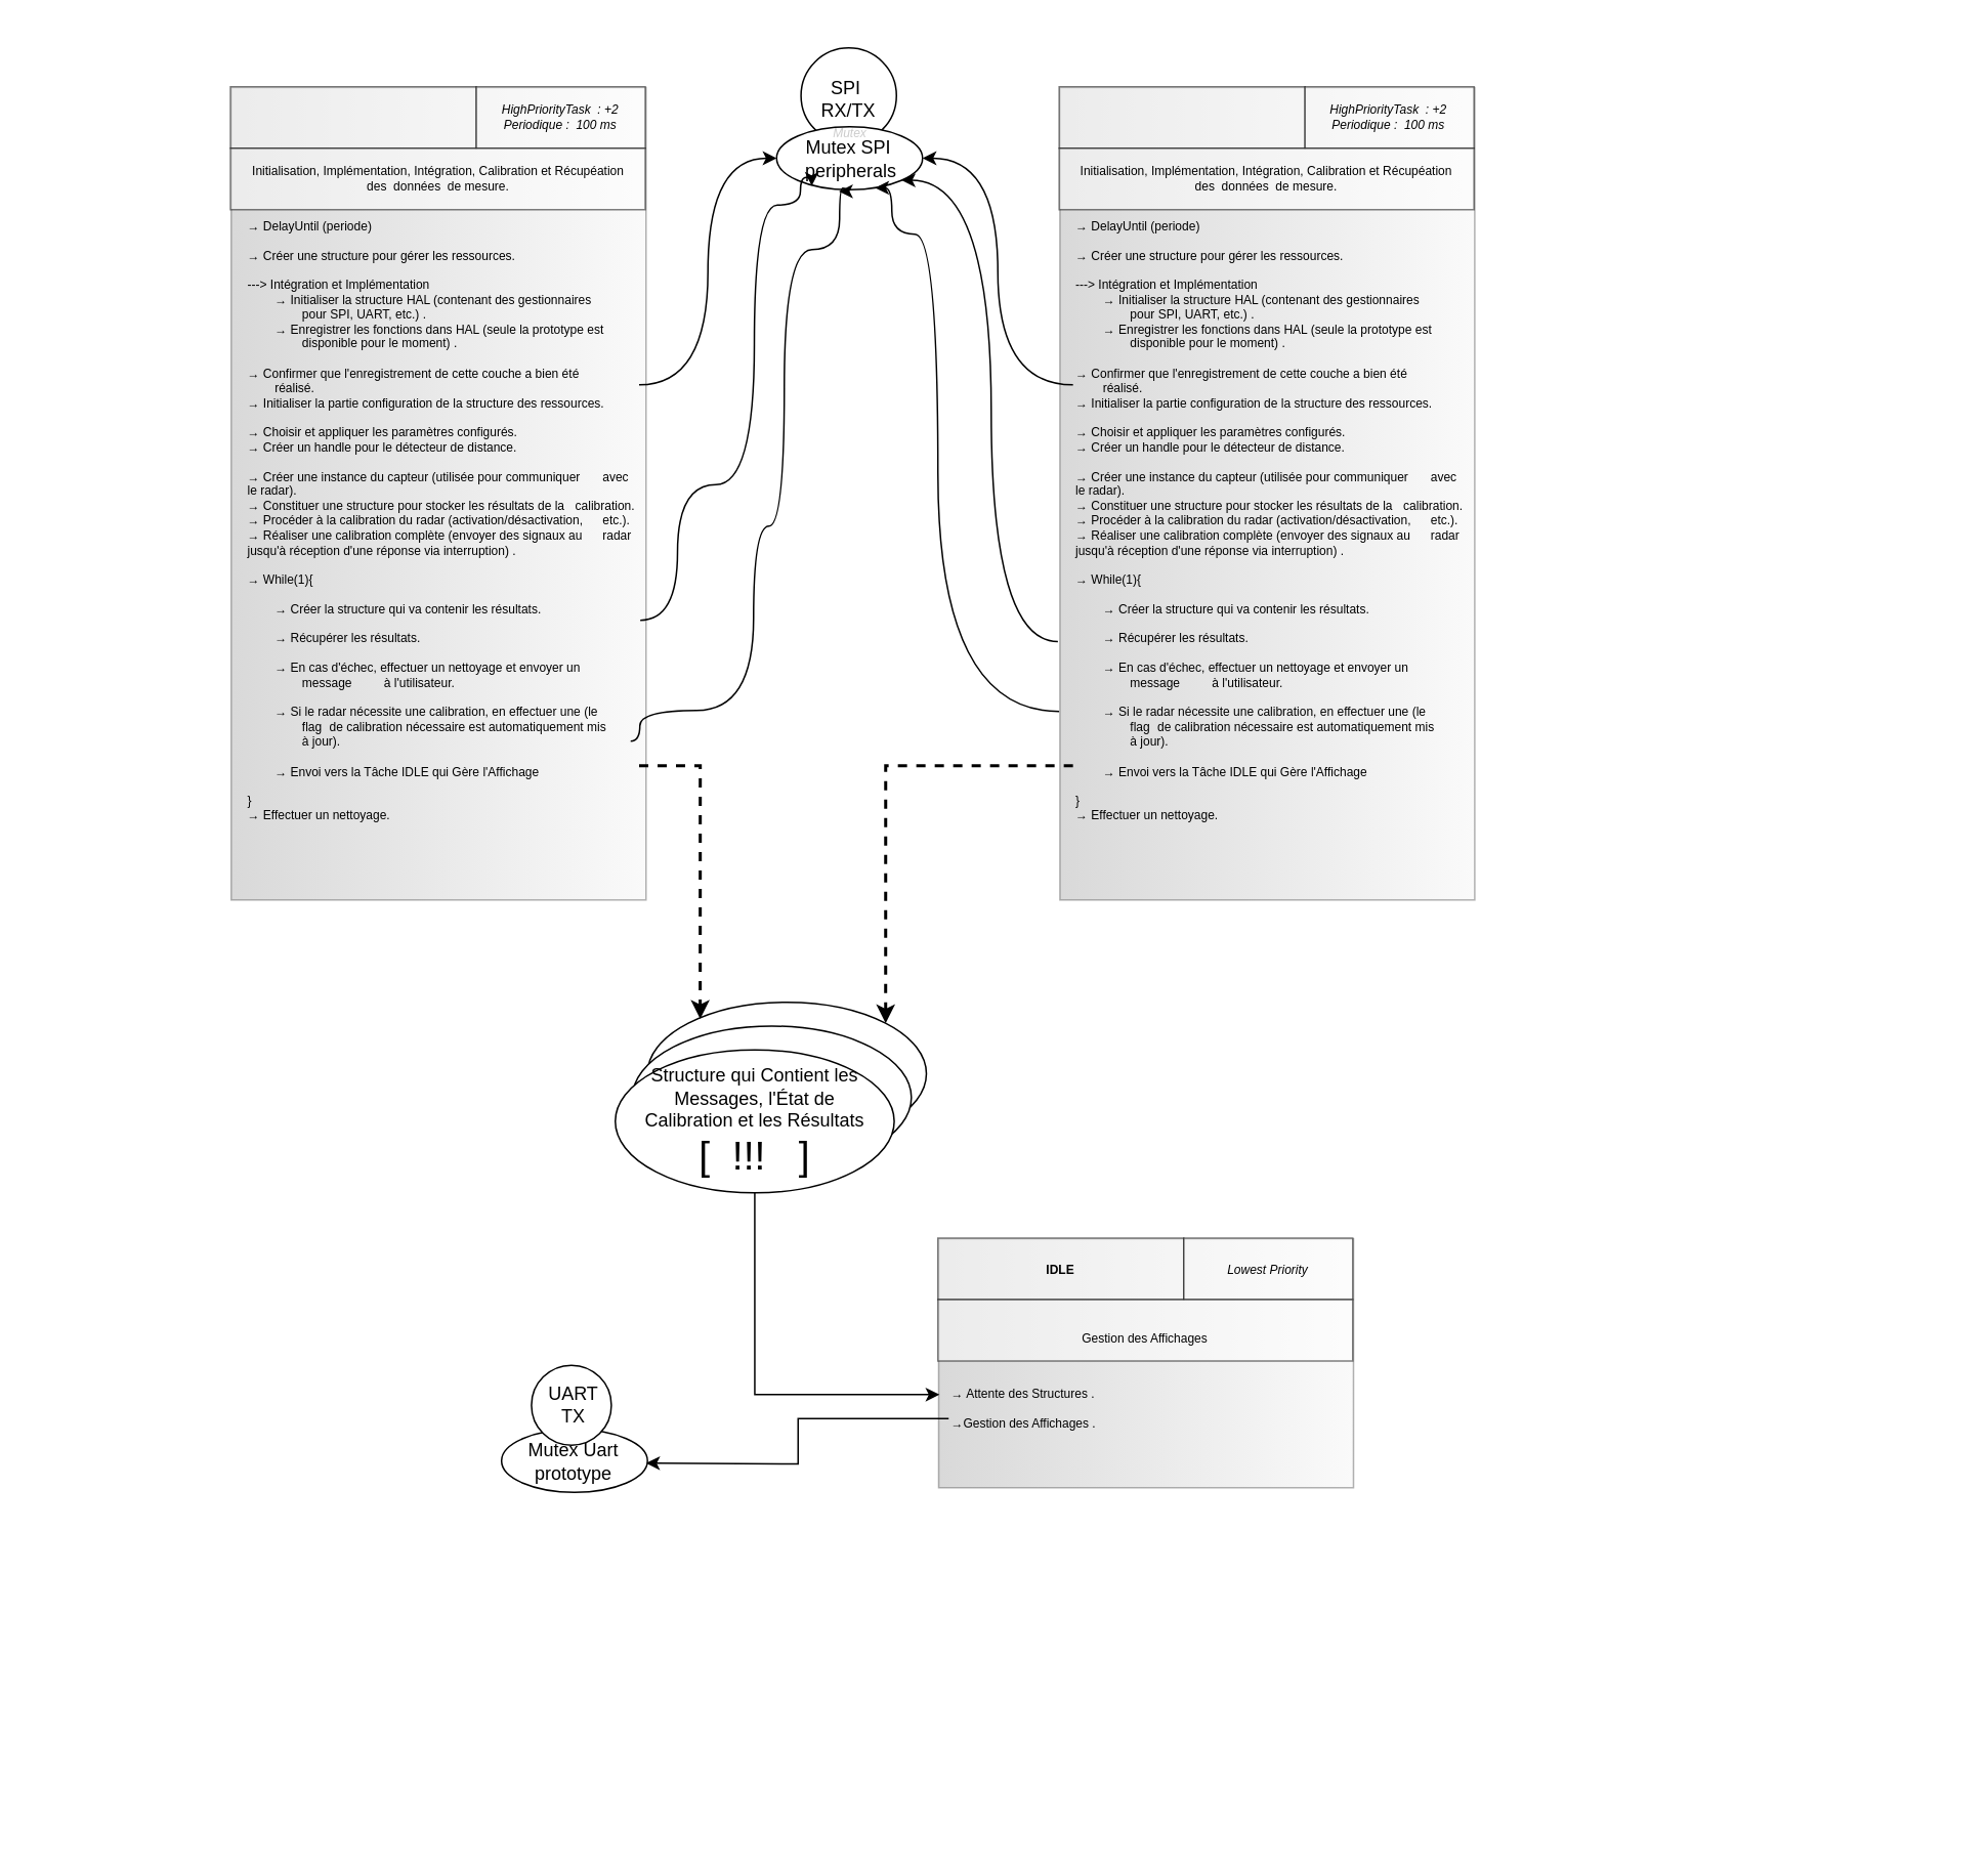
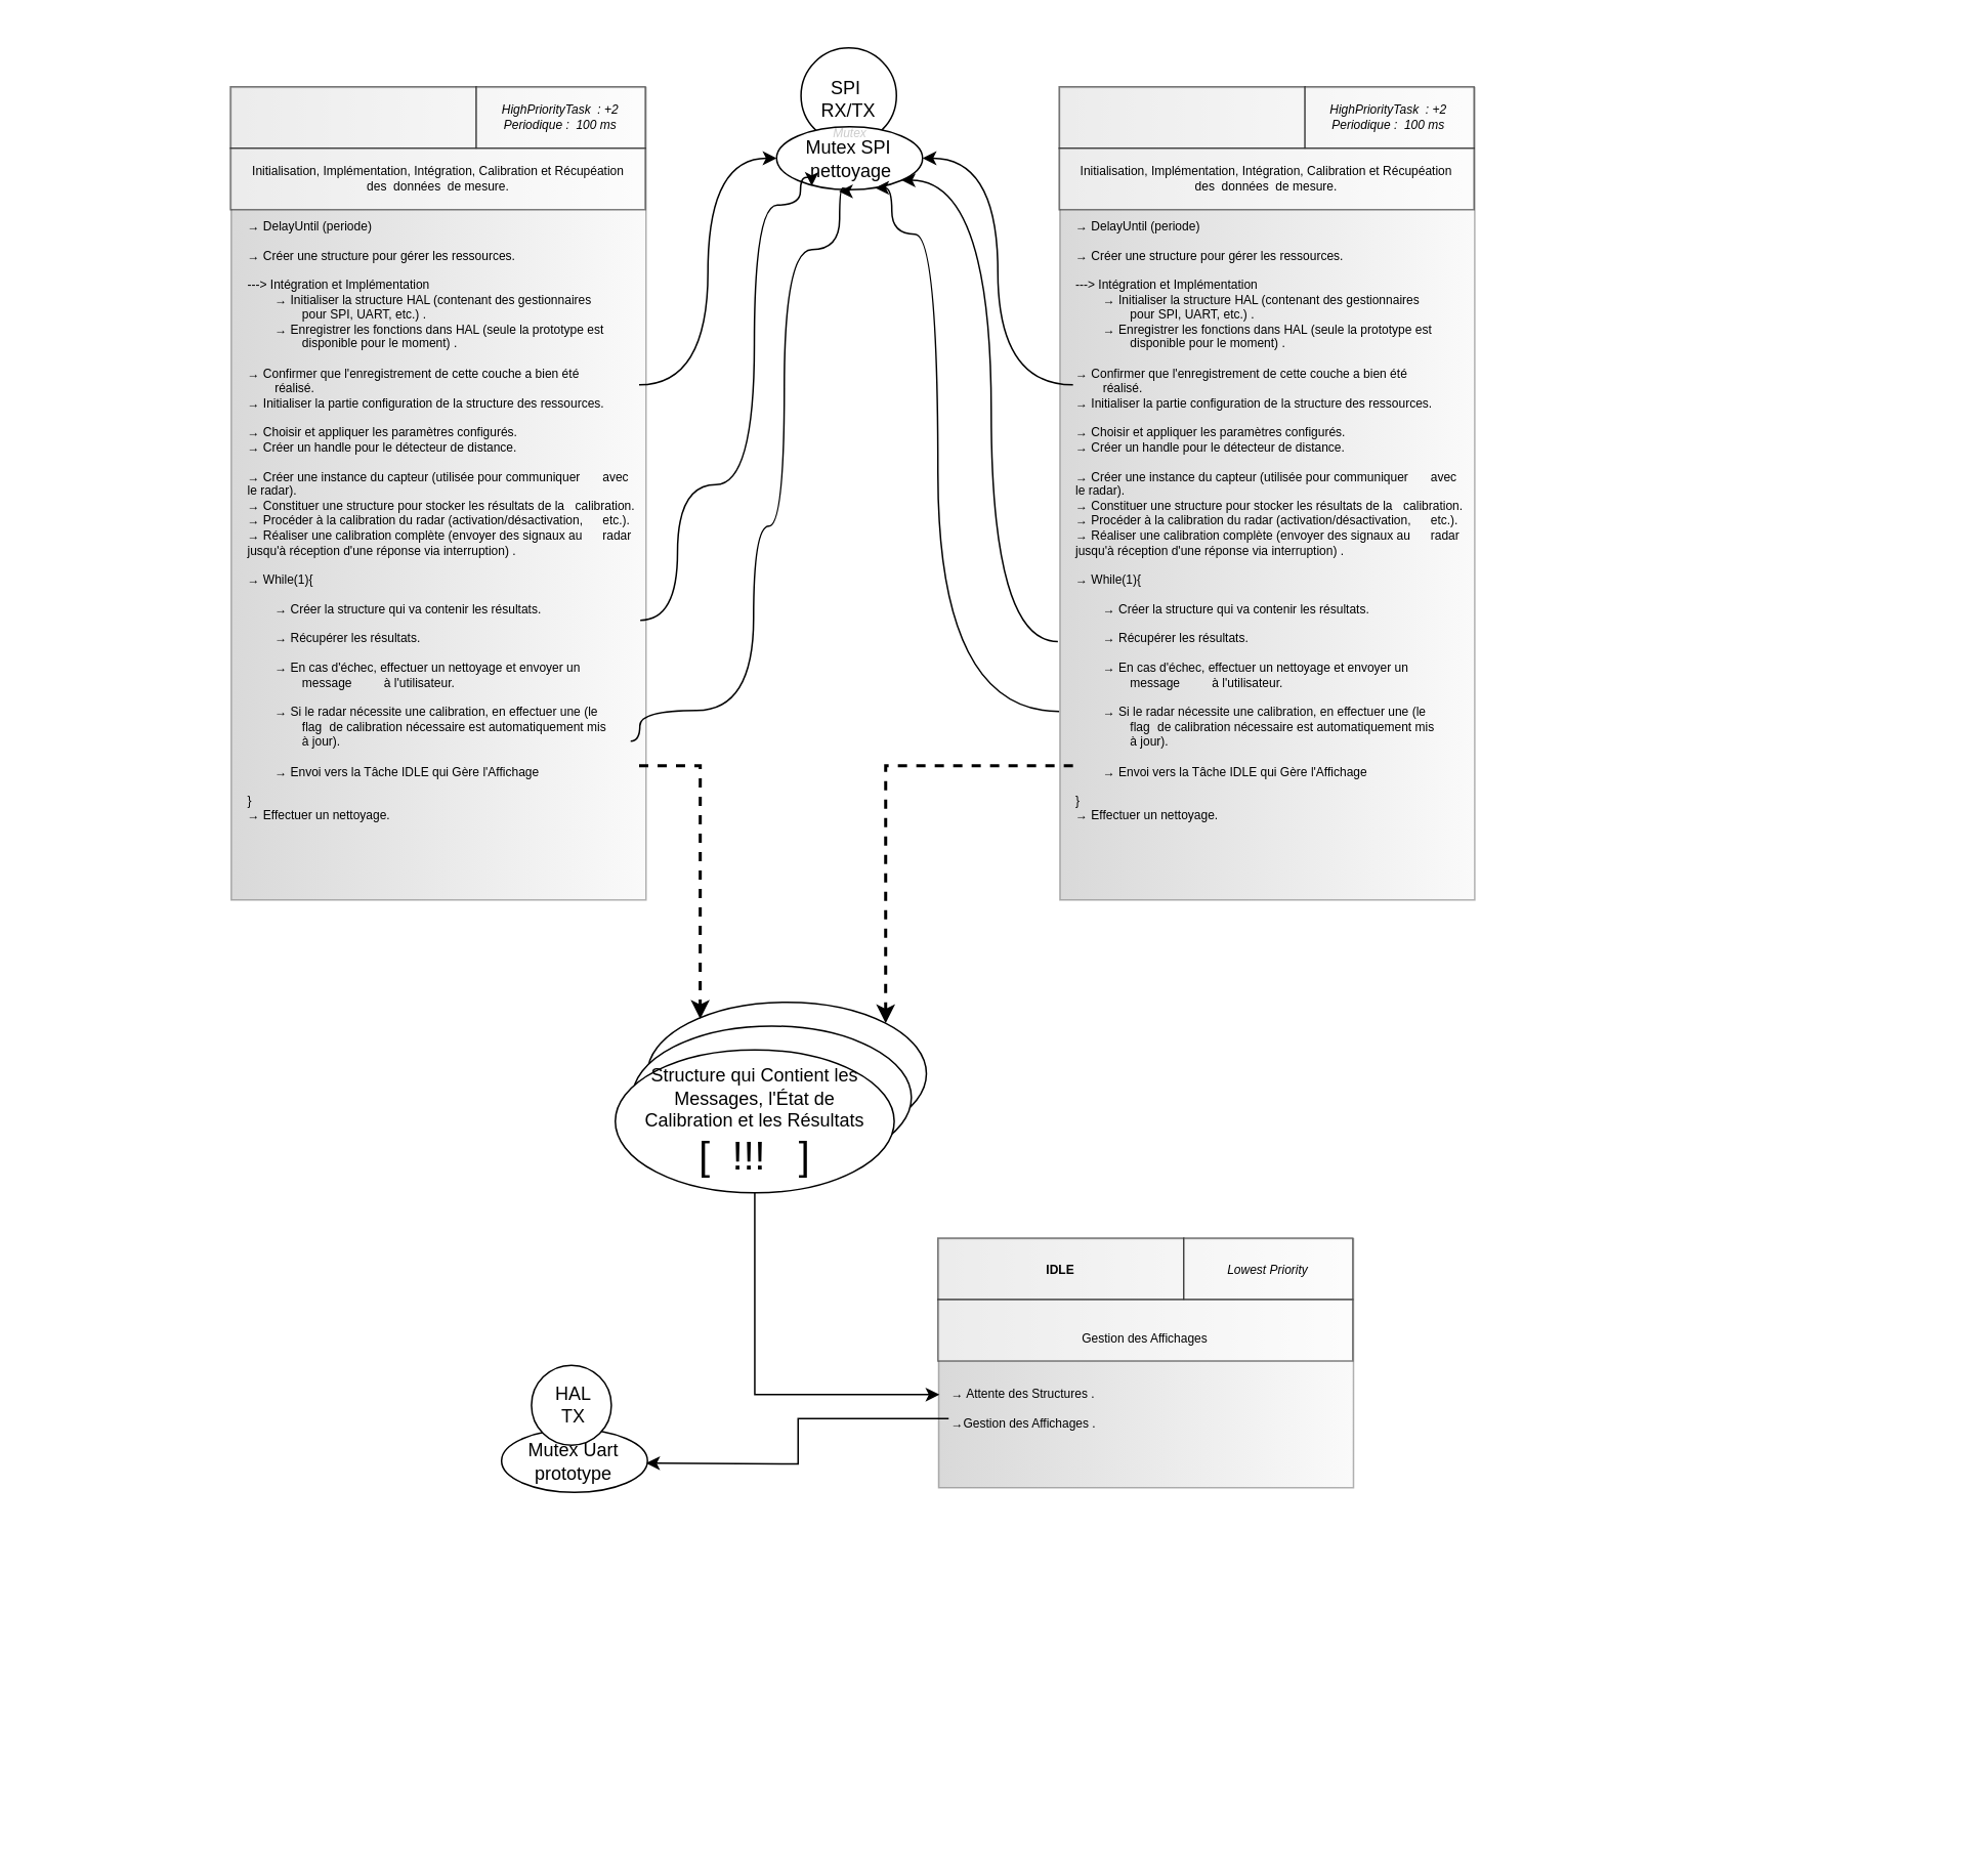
- <mxCell id="52" value="&lt;div&gt;Mutex SPI&lt;/div&gt;&lt;div&gt;&amp;nbsp;peripherals &lt;/div&gt;" style="text;html=1;strokeColor=none;fillColor=none;align=center;verticalAlign=middle;whiteSpace=wrap;rounded=0;" vertex="1" parent="50"><mxGeometry x="7.308" y="13.667" width="80.385" height="13.667" as="geometry" /></mxCell>
+ <mxCell id="52" value="&lt;div&gt;Mutex SPI&lt;/div&gt;&lt;div&gt;&amp;nbsp;nettoyage &lt;/div&gt;" style="text;html=1;strokeColor=none;fillColor=none;align=center;verticalAlign=middle;whiteSpace=wrap;rounded=0;" vertex="1" parent="50"><mxGeometry x="7.308" y="13.667" width="80.385" height="13.667" as="geometry" /></mxCell>
- <mxCell id="48" value="&lt;div&gt;UART&lt;/div&gt;&lt;div&gt;TX&lt;br&gt;&lt;/div&gt;" style="text;html=1;strokeColor=none;fillColor=none;align=center;verticalAlign=middle;whiteSpace=wrap;rounded=0;" vertex="1" parent="46"><mxGeometry x="7" y="13" width="42" height="26" as="geometry" /></mxCell>
+ <mxCell id="48" value="&lt;div&gt;HAL&lt;/div&gt;&lt;div&gt;TX&lt;br&gt;&lt;/div&gt;" style="text;html=1;strokeColor=none;fillColor=none;align=center;verticalAlign=middle;whiteSpace=wrap;rounded=0;" vertex="1" parent="46"><mxGeometry x="7" y="13" width="42" height="26" as="geometry" /></mxCell>
